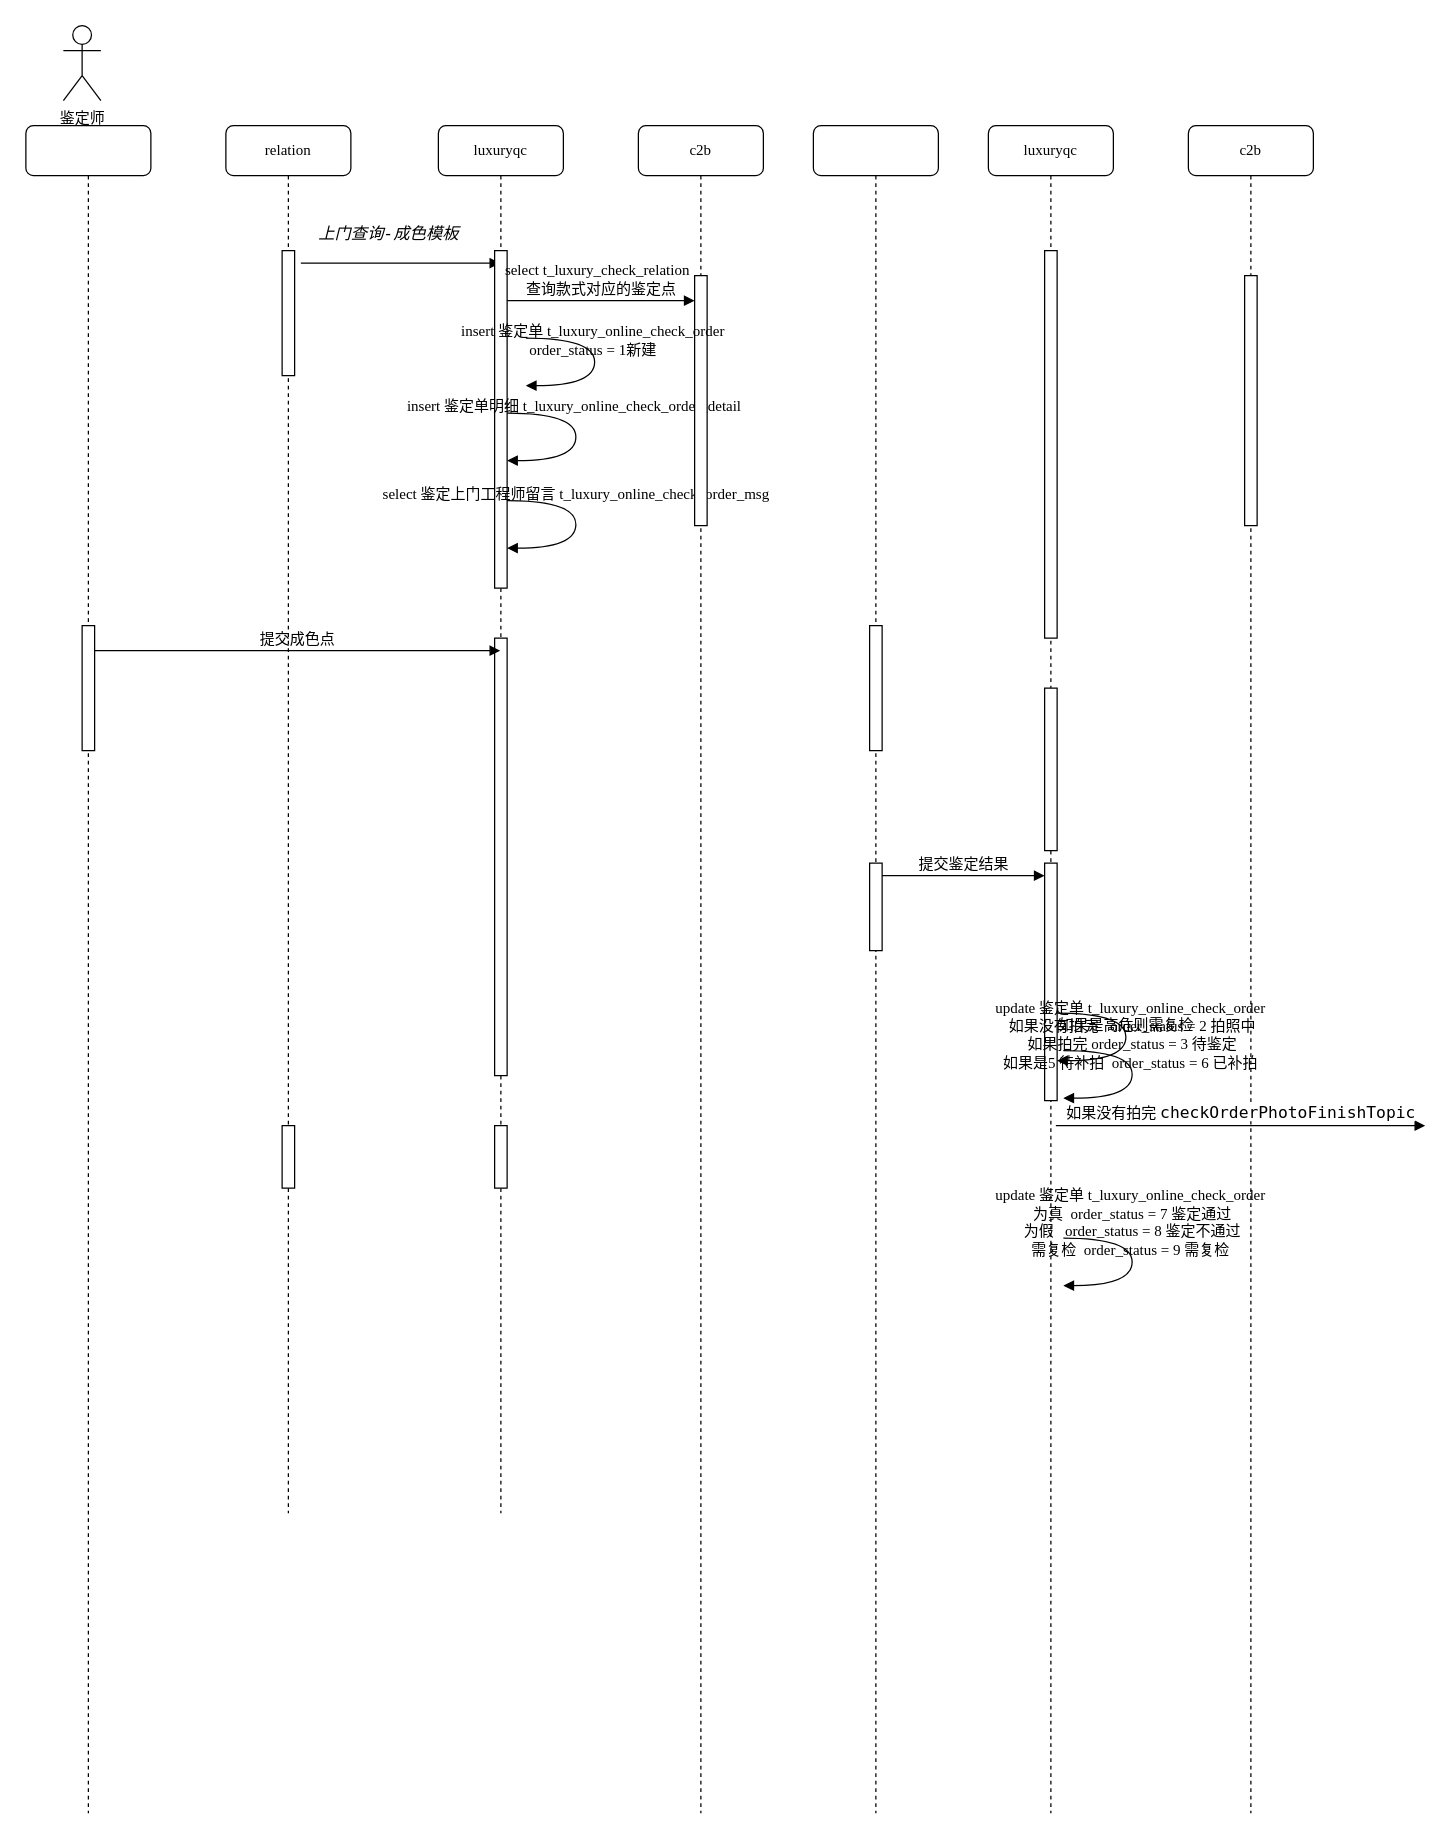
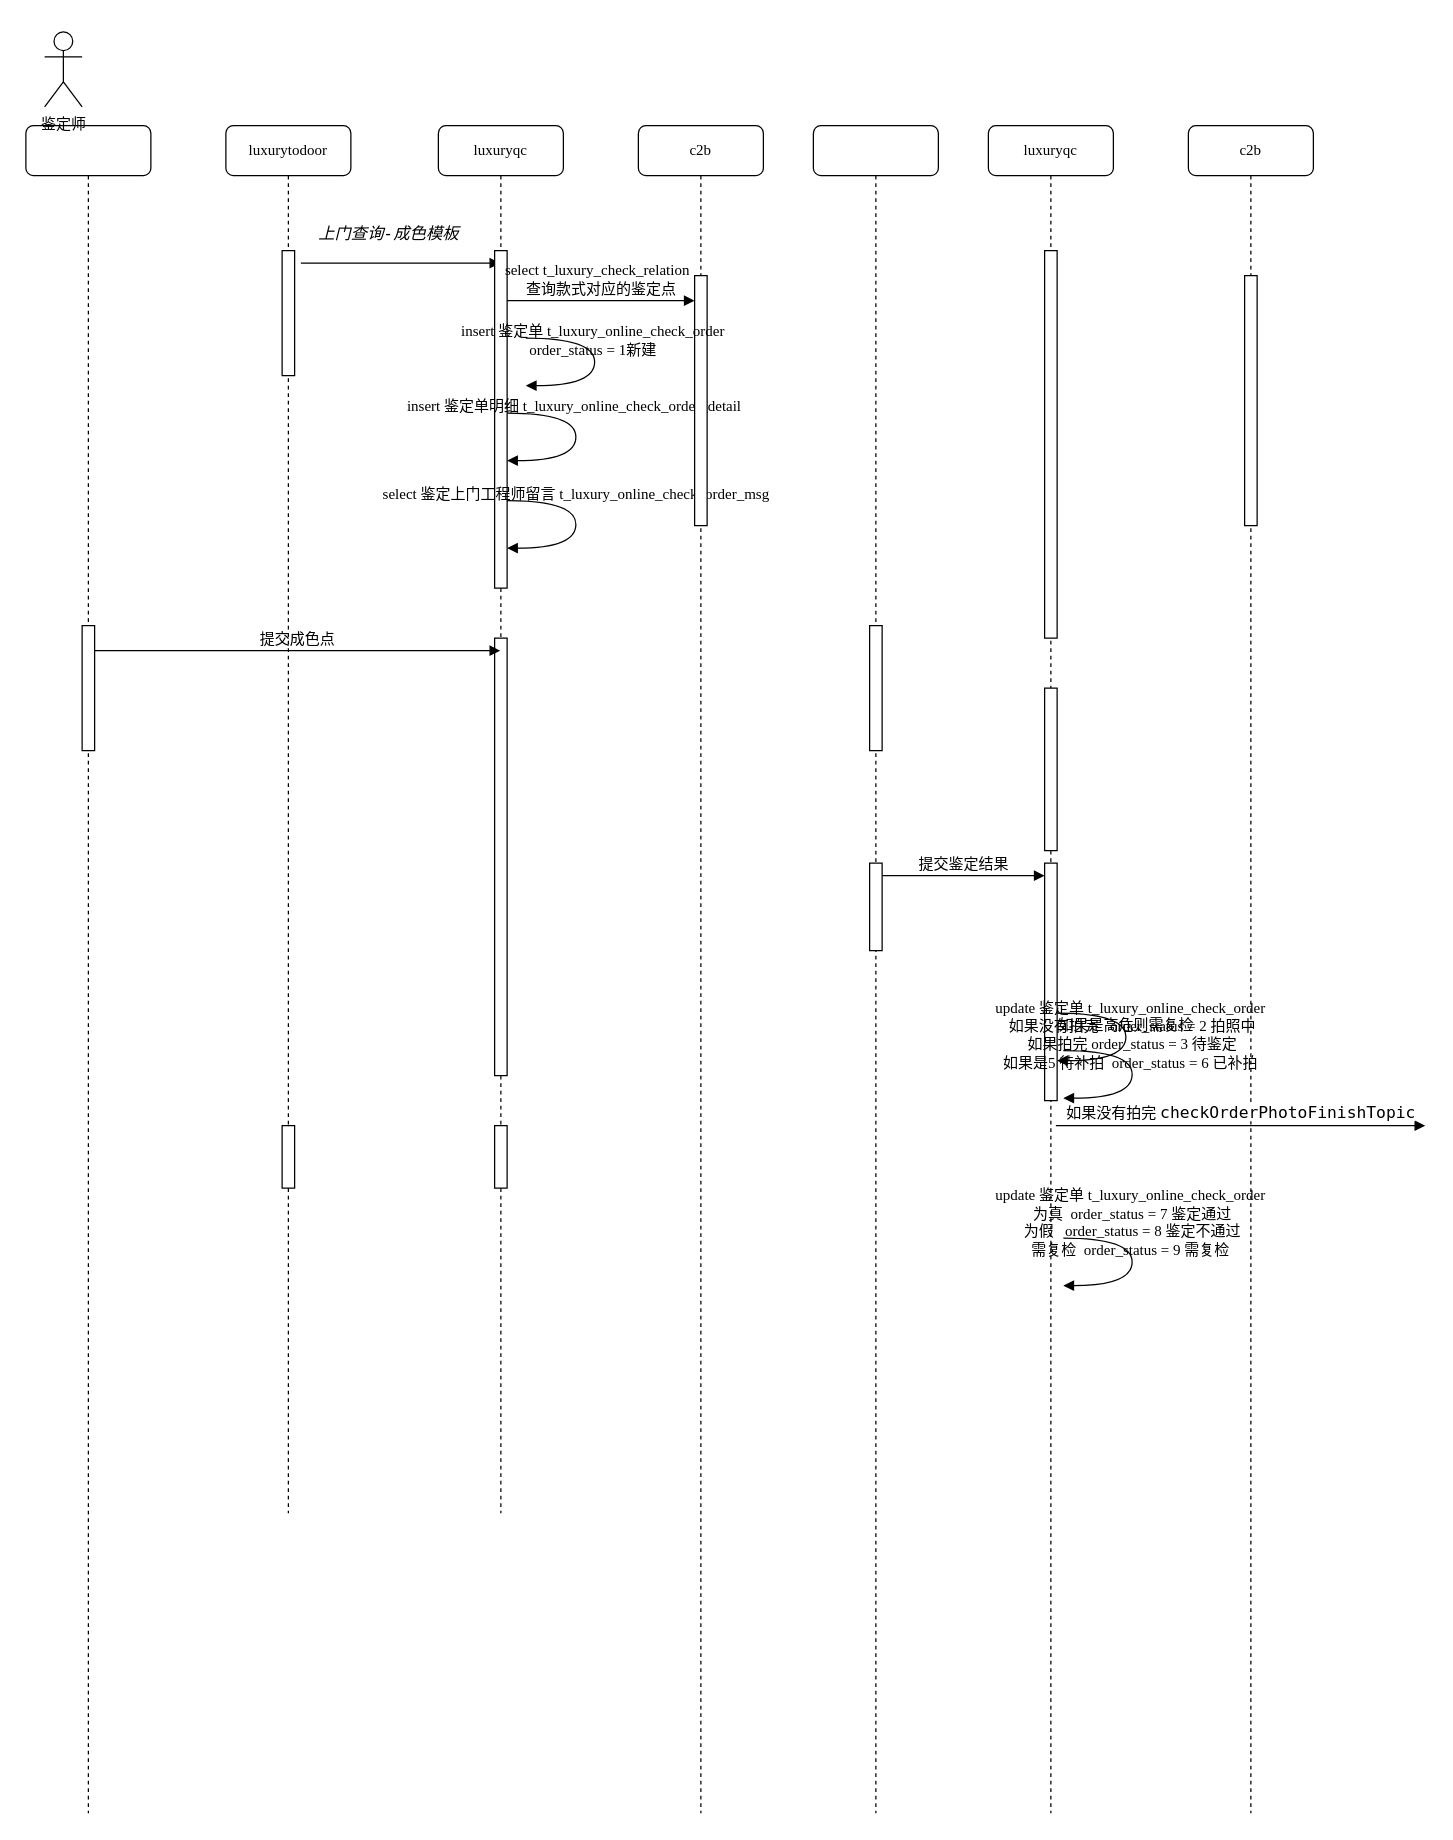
- <mxCell id="32" value="鉴定师" style="shape=umlActor;verticalLabelPosition=bottom;verticalAlign=top;html=1;outlineConnect=0;" vertex="1" parent="1"><mxGeometry x="50" y="20" width="30" height="60" as="geometry" /></mxCell>
+ <mxCell id="32" value="鉴定师" style="shape=umlActor;verticalLabelPosition=bottom;verticalAlign=top;html=1;outlineConnect=0;" vertex="1" parent="1"><mxGeometry x="35" y="25" width="30" height="60" as="geometry" /></mxCell>
- <mxCell id="9" value="relation" style="shape=umlLifeline;perimeter=lifelinePerimeter;whiteSpace=wrap;html=1;container=1;collapsible=0;recursiveResize=0;outlineConnect=0;rounded=1;shadow=0;comic=0;labelBackgroundColor=none;strokeWidth=1;fontFamily=Verdana;fontSize=12;align=center;" parent="1" vertex="1"><mxGeometry x="180" y="100" width="100" height="1110" as="geometry" /></mxCell>
+ <mxCell id="9" value="luxurytodoor" style="shape=umlLifeline;perimeter=lifelinePerimeter;whiteSpace=wrap;html=1;container=1;collapsible=0;recursiveResize=0;outlineConnect=0;rounded=1;shadow=0;comic=0;labelBackgroundColor=none;strokeWidth=1;fontFamily=Verdana;fontSize=12;align=center;" parent="1" vertex="1"><mxGeometry x="180" y="100" width="100" height="1110" as="geometry" /></mxCell>
